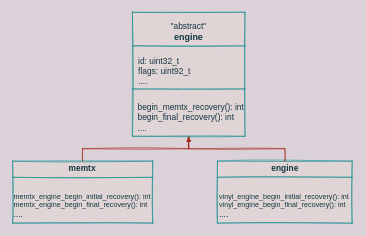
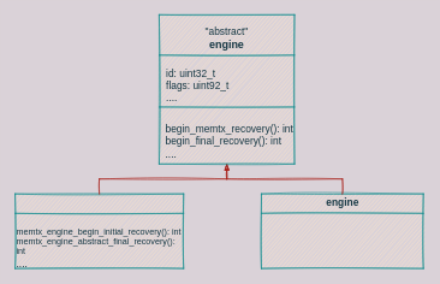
- <mxCell id="5" value="&lt;span style=&quot;font-size: 14px&quot;&gt;&lt;b&gt;memtx&lt;/b&gt;&lt;/span&gt;" style="text;html=1;strokeColor=none;fillColor=none;align=center;verticalAlign=middle;whiteSpace=wrap;fontColor=#143642;sketch=1;" vertex="1" parent="1"><mxGeometry x="92.374" y="268.5" width="89.246" height="22" as="geometry" /></mxCell>
- <mxCell id="9" value="&lt;font&gt;&lt;font style=&quot;font-size: 12px&quot;&gt;memtx_engine_begin_initial_recovery(): int&lt;/font&gt;&lt;br&gt;&lt;font style=&quot;font-size: 12px&quot;&gt;memtx_engine_begin_final_recovery(): int&lt;/font&gt;&lt;br&gt;&lt;span style=&quot;font-size: 14px&quot;&gt;....&lt;/span&gt;&lt;br&gt;&lt;/font&gt;" style="text;html=1;strokeColor=none;fillColor=none;align=left;verticalAlign=middle;whiteSpace=wrap;fontColor=#143642;sketch=1;" vertex="1" parent="1"><mxGeometry x="20" y="313" width="235.35" height="59" as="geometry" /></mxCell>
+ <mxCell id="9" value="&lt;font&gt;&lt;font style=&quot;font-size: 12px&quot;&gt;memtx_engine_begin_initial_recovery(): int&lt;/font&gt;&lt;br&gt;&lt;font style=&quot;font-size: 12px&quot;&gt;memtx_engine_abstract_final_recovery(): int&lt;/font&gt;&lt;br&gt;&lt;span style=&quot;font-size: 14px&quot;&gt;....&lt;/span&gt;&lt;br&gt;&lt;/font&gt;" style="text;html=1;strokeColor=none;fillColor=none;align=left;verticalAlign=middle;whiteSpace=wrap;fontColor=#143642;sketch=1;" vertex="1" parent="1"><mxGeometry x="20" y="313" width="235.35" height="59" as="geometry" /></mxCell>
- <mxCell id="15" value="&lt;font&gt;&lt;font style=&quot;font-size: 12px&quot;&gt;vinyl_engine_begin_initial_recovery(): int&lt;/font&gt;&lt;br&gt;&lt;font style=&quot;font-size: 12px&quot;&gt;vinyl_engine_begin_final_recovery(): int&lt;/font&gt;&lt;br&gt;&lt;span style=&quot;font-size: 14px&quot;&gt;....&lt;/span&gt;&lt;br&gt;&lt;/font&gt;" style="text;html=1;strokeColor=none;fillColor=none;align=left;verticalAlign=middle;whiteSpace=wrap;fontColor=#143642;sketch=1;" vertex="1" parent="1"><mxGeometry x="363" y="313" width="225" height="59" as="geometry" /></mxCell>
